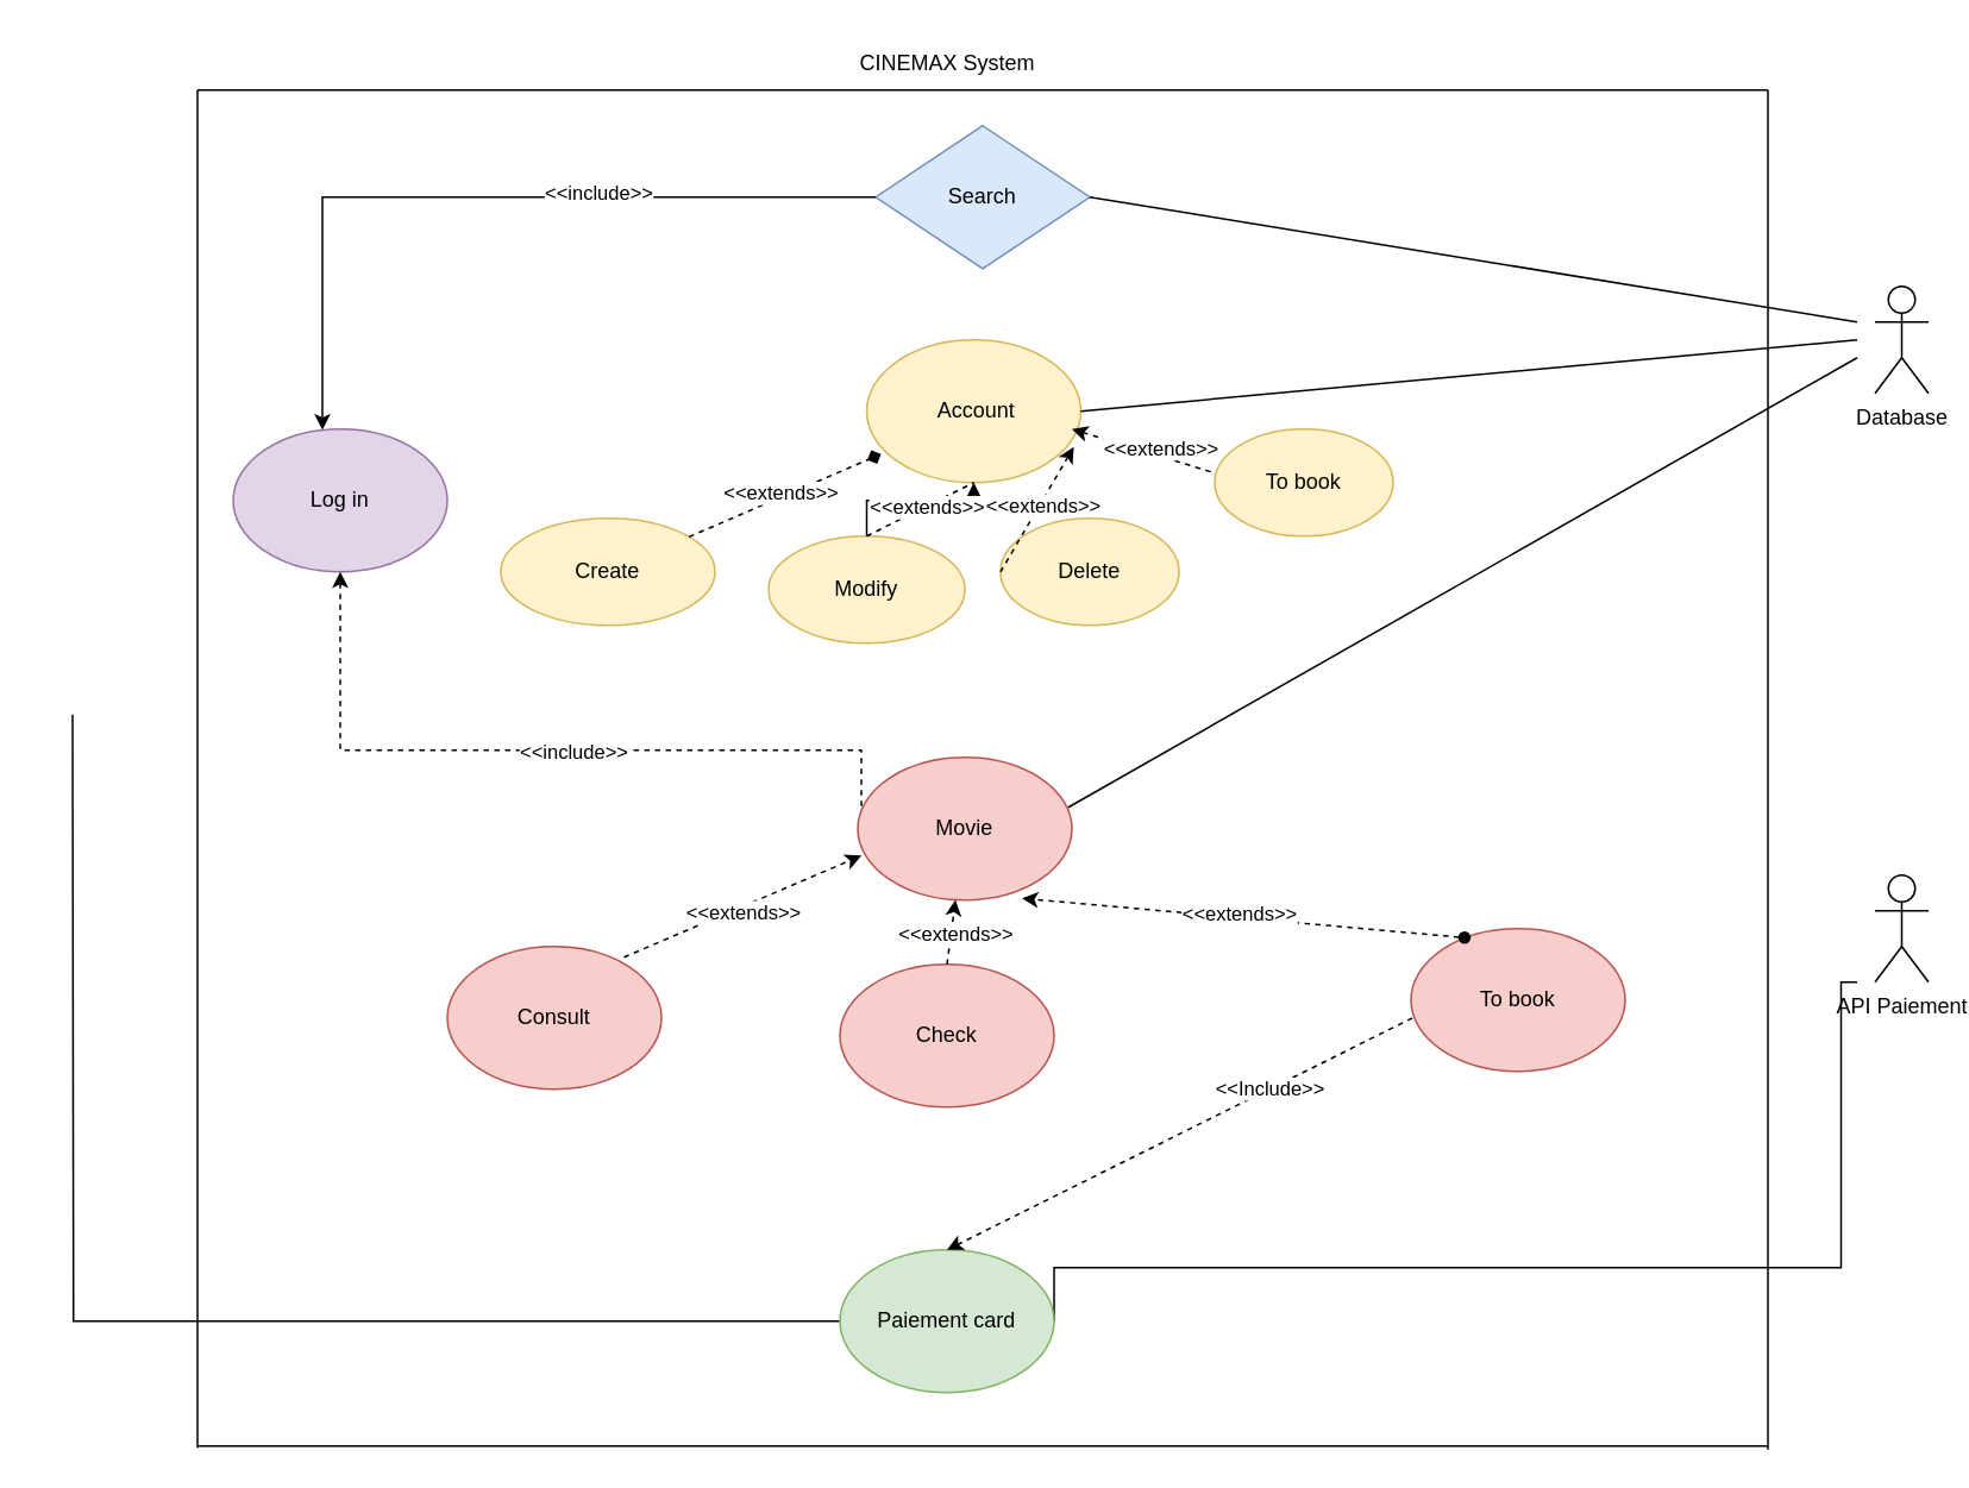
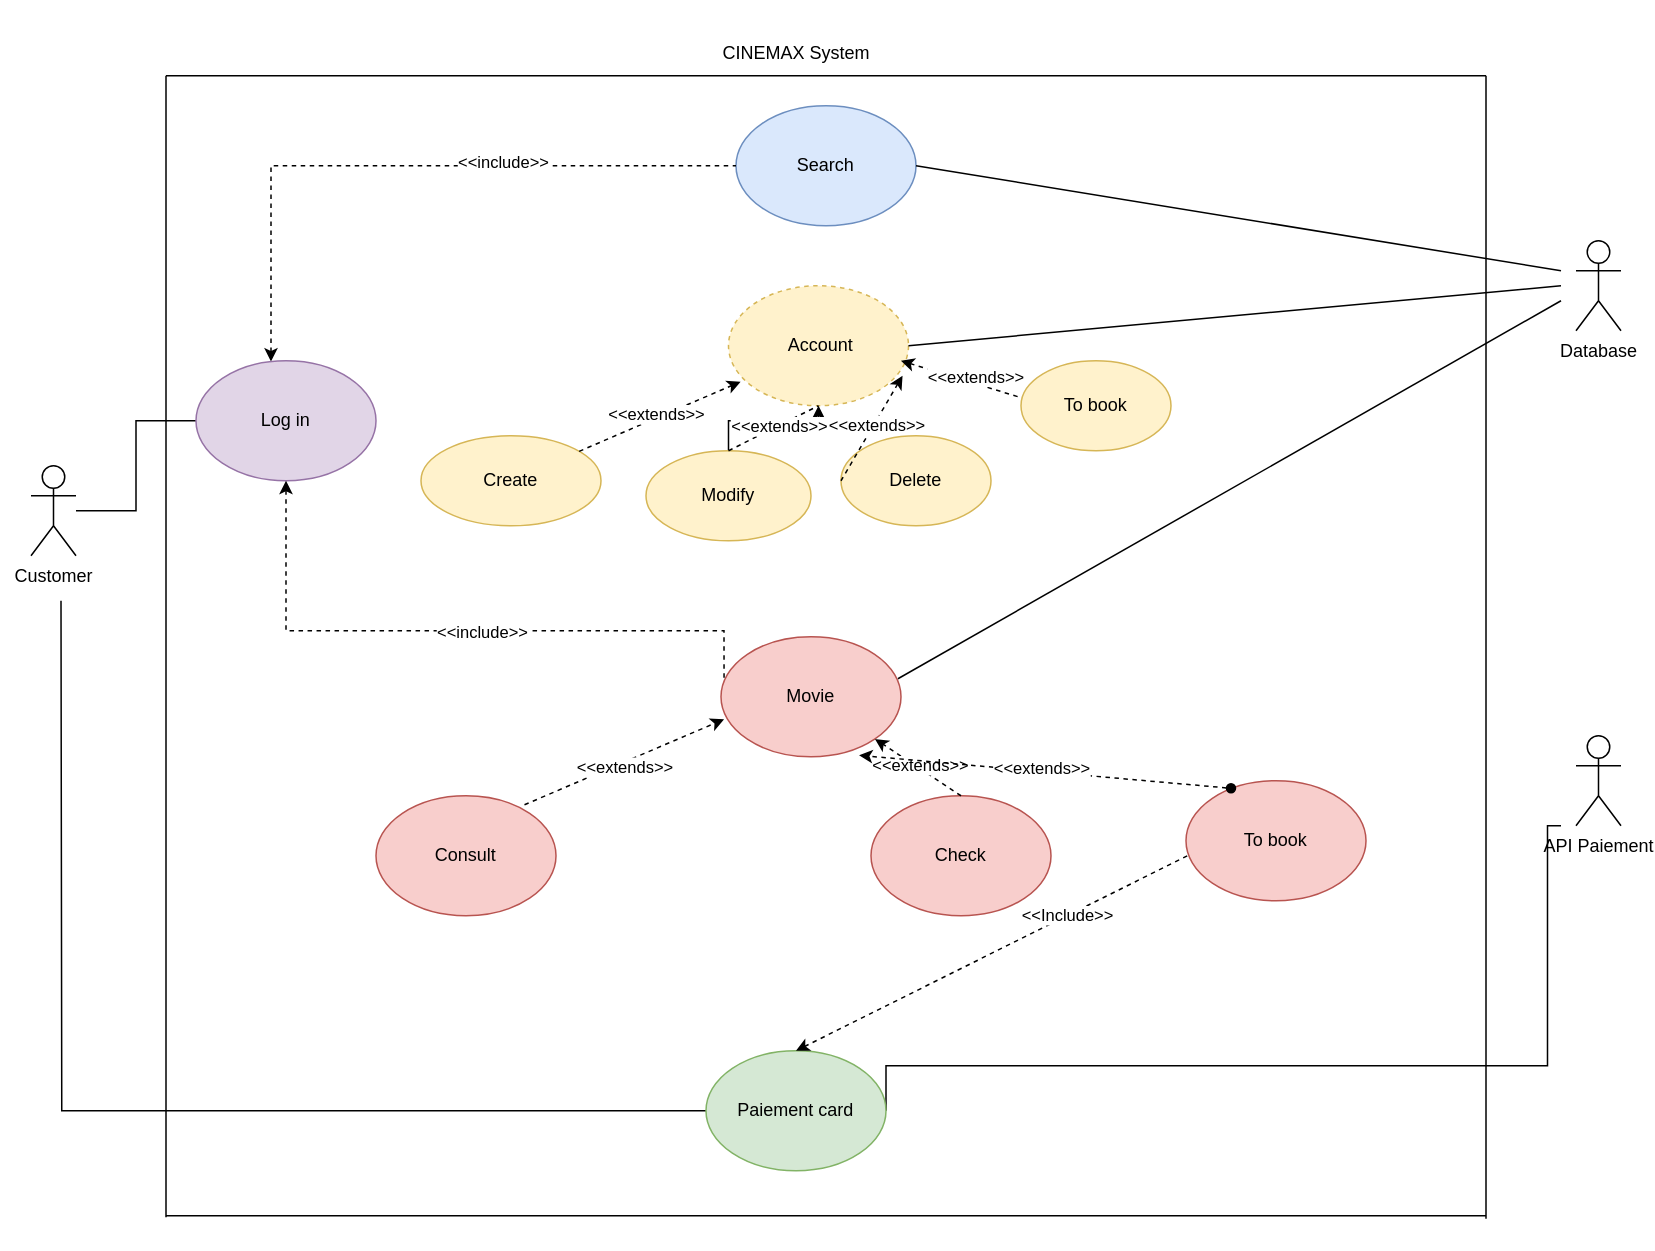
- <mxCell id="39" style="edgeStyle=orthogonalEdgeStyle;rounded=0;orthogonalLoop=1;jettySize=auto;html=1;entryX=0;entryY=0.5;entryDx=0;entryDy=0;dashed=0;endArrow=none;endFill=0;startArrow=classic;startFill=1;" edge="1" parent="1" source="41" target="8"><mxGeometry relative="1" as="geometry"><Array as="points"><mxPoint x="180" y="110" /></Array></mxGeometry></mxCell>
+ <mxCell id="39" style="edgeStyle=orthogonalEdgeStyle;rounded=0;orthogonalLoop=1;jettySize=auto;html=1;entryX=0;entryY=0.5;entryDx=0;entryDy=0;dashed=1;endArrow=none;endFill=0;startArrow=classic;startFill=1;" edge="1" parent="1" source="41" target="8"><mxGeometry relative="1" as="geometry"><Array as="points"><mxPoint x="180" y="110" /></Array></mxGeometry></mxCell>
- <mxCell id="8" value="Search" style="rhombus;whiteSpace=wrap;html=1;fillColor=#dae8fc;strokeColor=#6c8ebf;" parent="1" vertex="1"><mxGeometry x="490" y="70" width="120" height="80" as="geometry" /></mxCell>
+ <mxCell id="8" value="Search" style="ellipse;whiteSpace=wrap;html=1;fillColor=#dae8fc;strokeColor=#6c8ebf;" parent="1" vertex="1"><mxGeometry x="490" y="70" width="120" height="80" as="geometry" /></mxCell>
- <mxCell id="26" value="&amp;nbsp;Account" style="ellipse;whiteSpace=wrap;html=1;fillColor=#fff2cc;strokeColor=#d6b656;" parent="1" vertex="1"><mxGeometry x="485" y="190" width="120" height="80" as="geometry" /></mxCell>
+ <mxCell id="26" value="&amp;nbsp;Account" style="ellipse;whiteSpace=wrap;html=1;fillColor=#fff2cc;strokeColor=#d6b656;dashed=1;" parent="1" vertex="1"><mxGeometry x="485" y="190" width="120" height="80" as="geometry" /></mxCell>
- <mxCell id="32" value="" style="endArrow=diamond;dashed=1;html=1;rounded=0;entryX=0.067;entryY=0.8;entryDx=0;entryDy=0;entryPerimeter=0;endFill=1;" parent="1" source="28" target="26" edge="1"><mxGeometry width="50" height="50" relative="1" as="geometry"><mxPoint x="510" y="390" as="sourcePoint" /><mxPoint x="560" y="340" as="targetPoint" /></mxGeometry></mxCell>
+ <mxCell id="32" value="" style="endArrow=classic;dashed=1;html=1;rounded=0;entryX=0.067;entryY=0.8;entryDx=0;entryDy=0;entryPerimeter=0;endFill=1;" parent="1" source="28" target="26" edge="1"><mxGeometry width="50" height="50" relative="1" as="geometry"><mxPoint x="510" y="390" as="sourcePoint" /><mxPoint x="560" y="340" as="targetPoint" /></mxGeometry></mxCell>
+ <mxCell id="4" style="edgeStyle=orthogonalEdgeStyle;rounded=0;orthogonalLoop=1;jettySize=auto;html=1;entryX=0;entryY=0.5;entryDx=0;entryDy=0;endArrow=none;endFill=0;" parent="1" source="5" target="41" edge="1"><mxGeometry relative="1" as="geometry" /></mxCell>
+ <mxCell id="5" value="Customer" style="shape=umlActor;verticalLabelPosition=bottom;verticalAlign=top;html=1;outlineConnect=0;" parent="1" vertex="1"><mxGeometry x="20" y="310" width="30" height="60" as="geometry" /></mxCell>
- <mxCell id="13" value="Check" style="ellipse;whiteSpace=wrap;html=1;fillColor=#f8cecc;strokeColor=#b85450;" parent="1" vertex="1"><mxGeometry x="470" y="540" width="120" height="80" as="geometry" /></mxCell>
+ <mxCell id="13" value="Check" style="ellipse;whiteSpace=wrap;html=1;fillColor=#f8cecc;strokeColor=#b85450;" parent="1" vertex="1"><mxGeometry x="580" y="530" width="120" height="80" as="geometry" /></mxCell>
